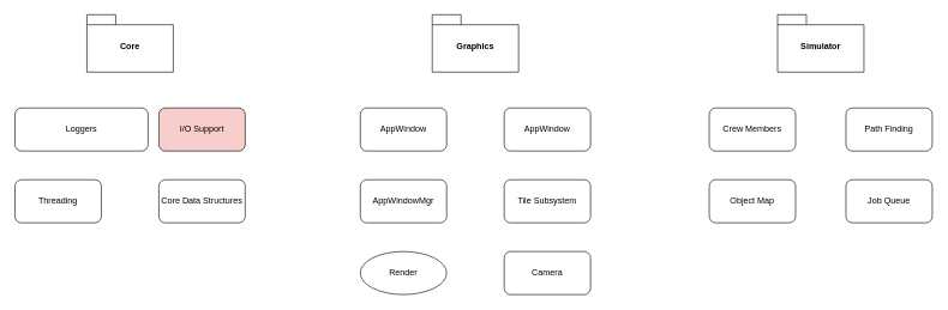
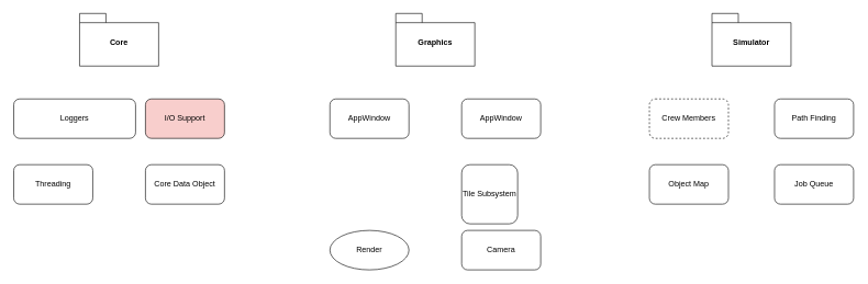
- <mxCell id="18" value="Crew Members" style="rounded=1;whiteSpace=wrap;html=1;" vertex="1" parent="1"><mxGeometry x="985" y="150" width="120" height="60" as="geometry" /></mxCell>
+ <mxCell id="18" value="Crew Members" style="rounded=1;whiteSpace=wrap;html=1;dashed=1;" vertex="1" parent="1"><mxGeometry x="985" y="150" width="120" height="60" as="geometry" /></mxCell>
- <mxCell id="5" value="Core Data Structures" style="rounded=1;whiteSpace=wrap;html=1;" vertex="1" parent="1"><mxGeometry x="220" y="250" width="120" height="60" as="geometry" /></mxCell>
+ <mxCell id="5" value="Core Data Object" style="rounded=1;whiteSpace=wrap;html=1;" vertex="1" parent="1"><mxGeometry x="220" y="250" width="120" height="60" as="geometry" /></mxCell>
- <mxCell id="9" value="AppWindowMgr" style="rounded=1;whiteSpace=wrap;html=1;" vertex="1" parent="1"><mxGeometry x="500" y="250" width="120" height="60" as="geometry" /></mxCell>
- <mxCell id="11" value="Tile Subsystem" style="rounded=1;whiteSpace=wrap;html=1;" vertex="1" parent="1"><mxGeometry x="700" y="250" width="120" height="60" as="geometry" /></mxCell>
+ <mxCell id="11" value="Tile Subsystem" style="rounded=1;whiteSpace=wrap;html=1;" vertex="1" parent="1"><mxGeometry x="700" y="250" width="85" height="90" as="geometry" /></mxCell>
